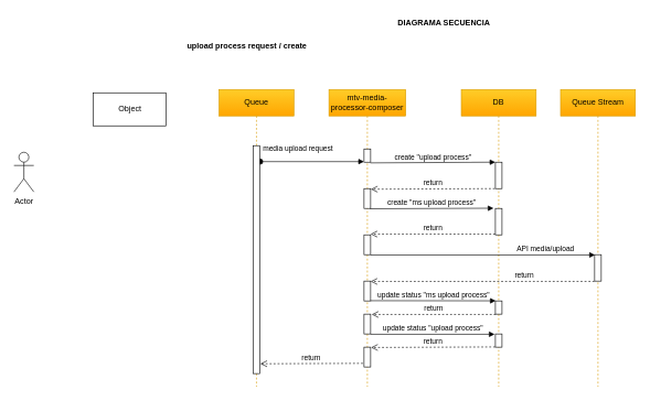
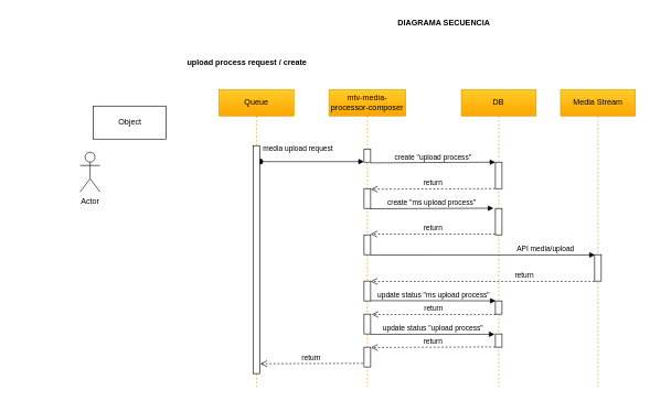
- <mxCell id="30" value="upload process request / create" style="text;html=1;strokeColor=none;fillColor=none;align=left;verticalAlign=middle;whiteSpace=wrap;rounded=0;dashed=1;fontStyle=1" parent="1" vertex="1"><mxGeometry x="280" y="55" width="240" height="30" as="geometry" /></mxCell>
+ <mxCell id="30" value="upload process request / create" style="text;html=1;strokeColor=none;fillColor=none;align=left;verticalAlign=middle;whiteSpace=wrap;rounded=0;dashed=1;fontStyle=1" parent="1" vertex="1"><mxGeometry x="280" y="80" width="240" height="30" as="geometry" /></mxCell>
- <mxCell id="19" value="Queue Stream" style="shape=umlLifeline;perimeter=lifelinePerimeter;whiteSpace=wrap;html=1;container=1;collapsible=0;recursiveResize=0;outlineConnect=0;fillColor=#ffcd28;strokeColor=#d79b00;gradientColor=#ffa500;" parent="1" vertex="1"><mxGeometry x="846" y="135" width="113" height="450" as="geometry" /></mxCell>
+ <mxCell id="19" value="Media Stream" style="shape=umlLifeline;perimeter=lifelinePerimeter;whiteSpace=wrap;html=1;container=1;collapsible=0;recursiveResize=0;outlineConnect=0;fillColor=#ffcd28;strokeColor=#d79b00;gradientColor=#ffa500;" parent="1" vertex="1"><mxGeometry x="846" y="135" width="113" height="450" as="geometry" /></mxCell>
- <mxCell id="3" value="Object" style="html=1;" parent="1" vertex="1"><mxGeometry x="140" y="140" width="110" height="50" as="geometry" /></mxCell>
+ <mxCell id="3" value="Object" style="html=1;" parent="1" vertex="1"><mxGeometry x="140" y="160" width="110" height="50" as="geometry" /></mxCell>
- <mxCell id="2" value="Actor" style="shape=umlActor;verticalLabelPosition=bottom;verticalAlign=top;html=1;" parent="1" vertex="1"><mxGeometry x="20" y="230" width="30" height="60" as="geometry" /></mxCell>
+ <mxCell id="2" value="Actor" style="shape=umlActor;verticalLabelPosition=bottom;verticalAlign=top;html=1;" parent="1" vertex="1"><mxGeometry x="120" y="230" width="30" height="60" as="geometry" /></mxCell>
